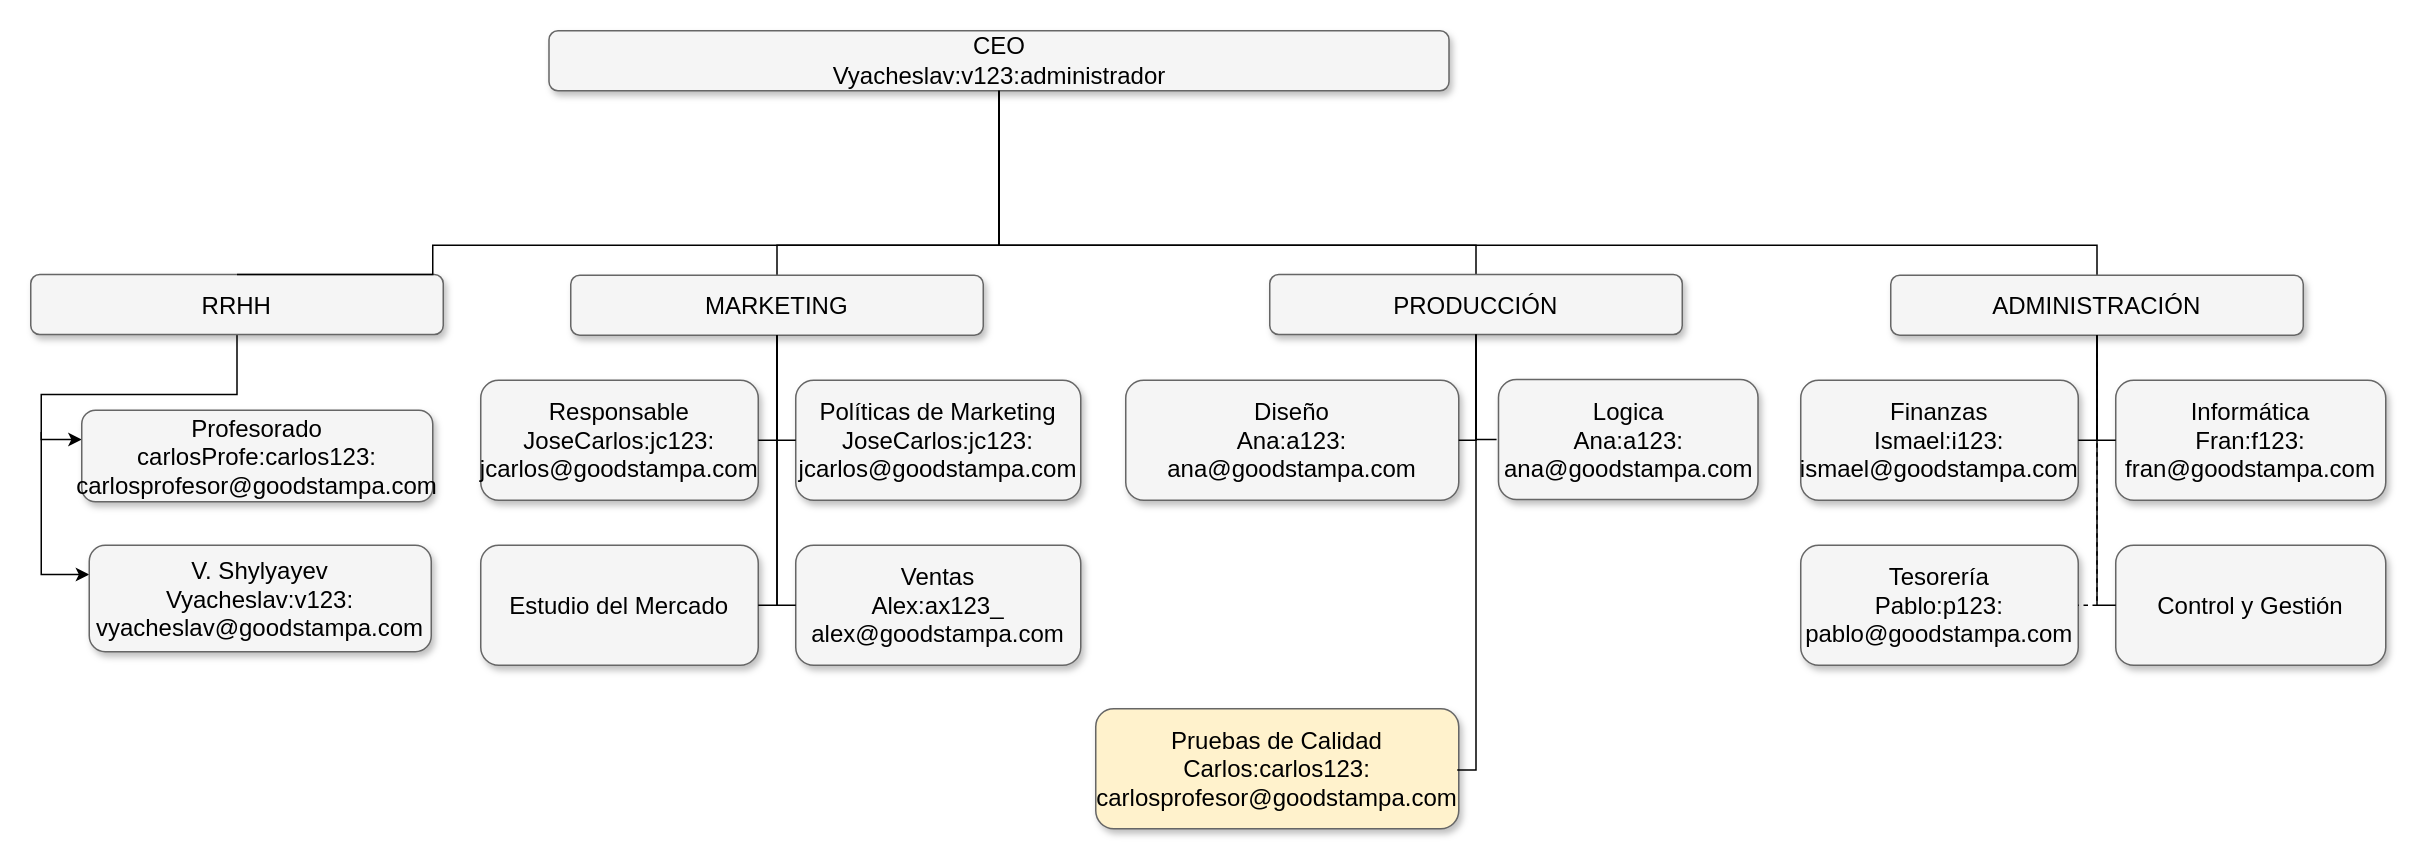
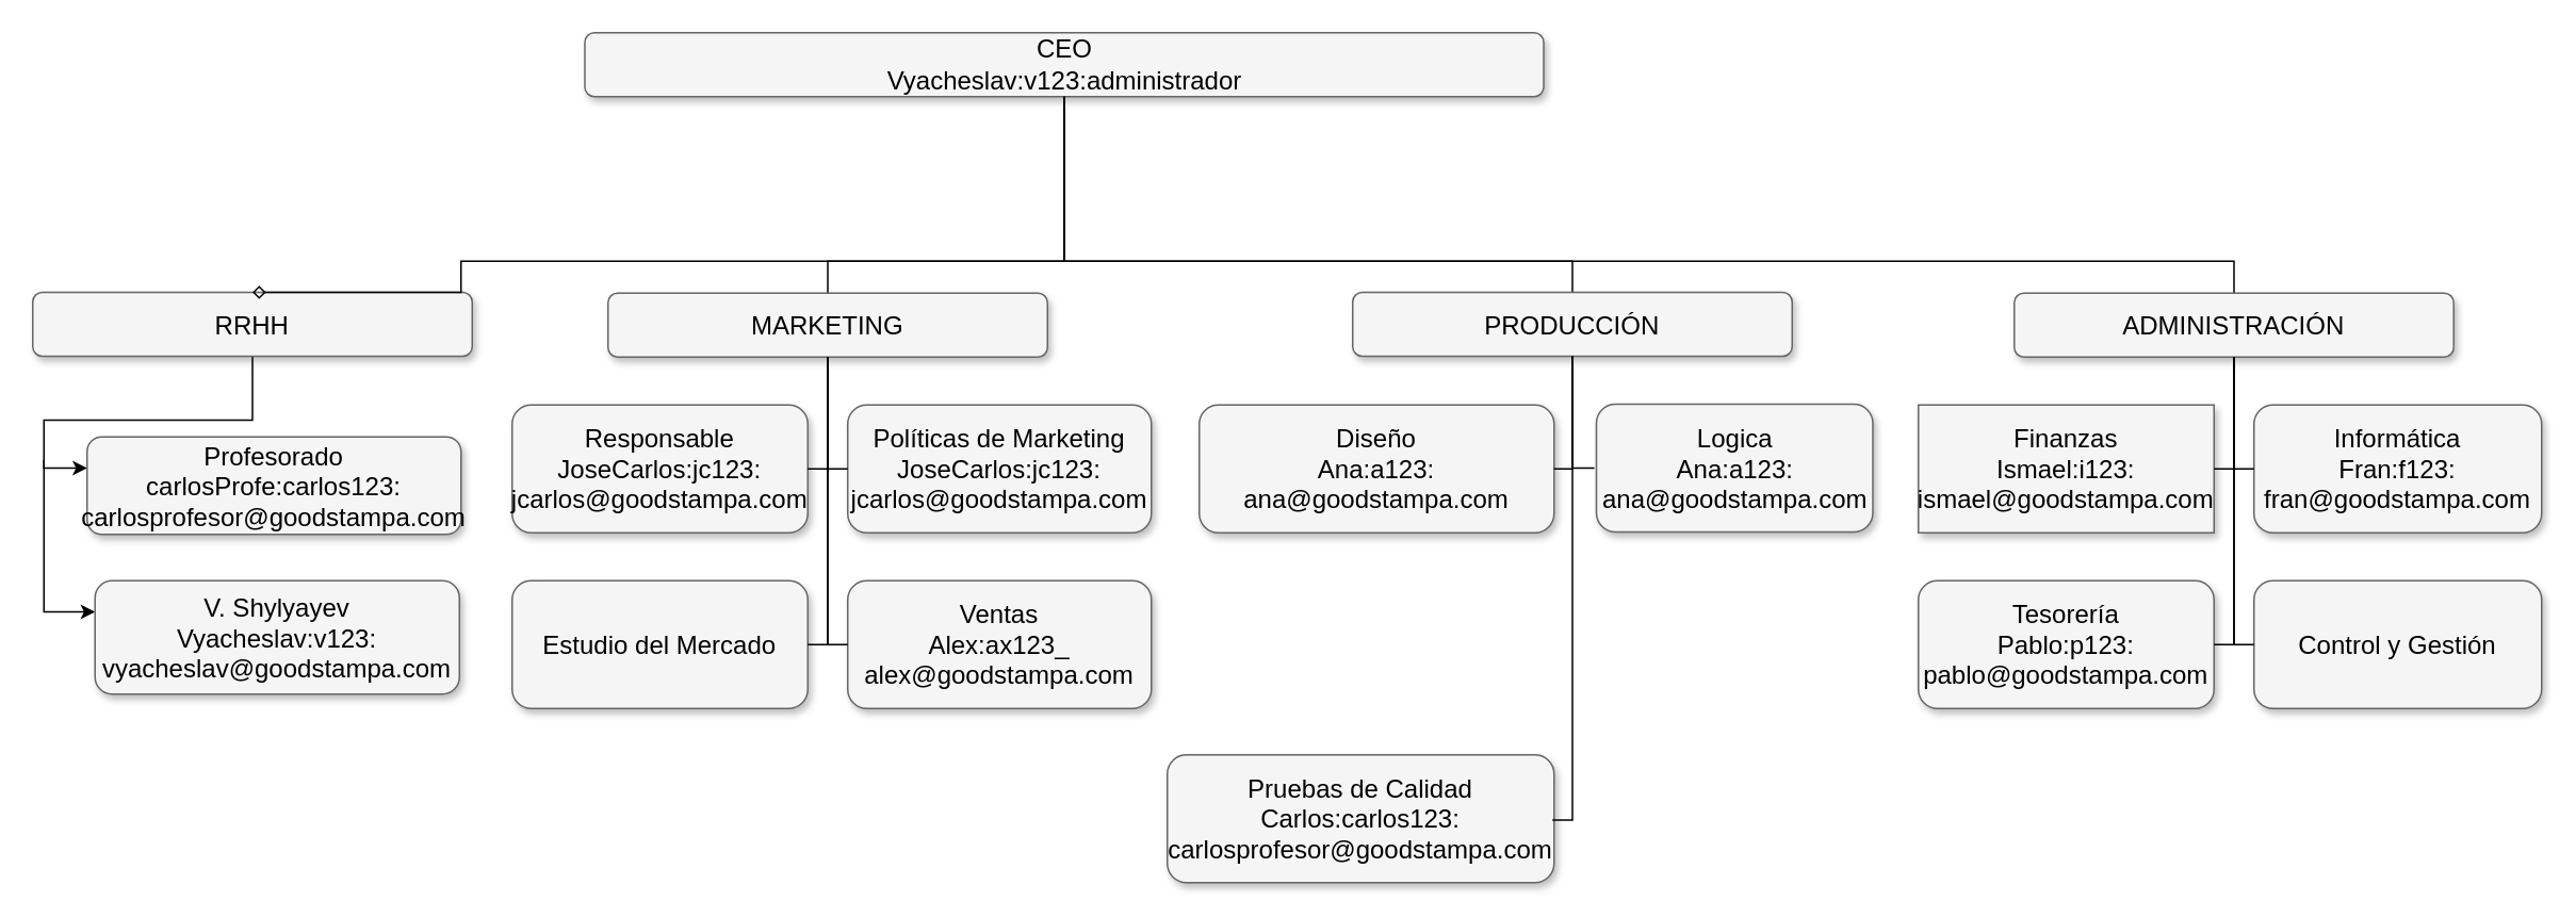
- <mxCell id="24" style="edgeStyle=orthogonalEdgeStyle;html=1;startSize=6;endFill=0;endSize=6;strokeWidth=1;fontSize=16;rounded=0;endArrow=none;exitX=0.5;exitY=1;exitDx=0;exitDy=0;entryX=0.5;entryY=0;entryDx=0;entryDy=0;" parent="1" source="3" target="6" edge="1"><mxGeometry relative="1" as="geometry"><Array as="points"><mxPoint x="665" y="163" /><mxPoint x="288" y="163" /></Array><mxPoint x="665.324" y="149.471" as="sourcePoint" /></mxGeometry></mxCell>
+ <mxCell id="24" style="edgeStyle=orthogonalEdgeStyle;html=1;startSize=6;endFill=0;endSize=6;strokeWidth=1;fontSize=16;rounded=0;endArrow=diamond;exitX=0.5;exitY=1;exitDx=0;exitDy=0;entryX=0.5;entryY=0;entryDx=0;entryDy=0;" parent="1" source="3" target="6" edge="1"><mxGeometry relative="1" as="geometry"><Array as="points"><mxPoint x="665" y="163" /><mxPoint x="288" y="163" /></Array><mxPoint x="665.324" y="149.471" as="sourcePoint" /></mxGeometry></mxCell>
- <mxCell id="17" value="Finanzas&lt;br&gt;Ismael:i123:&lt;br&gt;ismael@goodstampa.com" style="whiteSpace=wrap;html=1;rounded=1;shadow=1;strokeWidth=1;fontSize=16;align=center;fillColor=#f5f5f5;strokeColor=#666666;" parent="1" vertex="1"><mxGeometry x="1200" y="253" width="185" height="80" as="geometry" /></mxCell>
+ <mxCell id="17" value="Finanzas&lt;br&gt;Ismael:i123:&lt;br&gt;ismael@goodstampa.com" style="whiteSpace=wrap;html=1;shadow=1;strokeWidth=1;fontSize=16;align=center;fillColor=#f5f5f5;strokeColor=#666666;rounded=0;" parent="1" vertex="1"><mxGeometry x="1200" y="253" width="185" height="80" as="geometry" /></mxCell>
- <mxCell id="33" style="edgeStyle=orthogonalEdgeStyle;html=1;startSize=6;endFill=0;endSize=6;strokeWidth=1;fontSize=16;rounded=0;endArrow=none;entryX=1;entryY=0.5;dashed=1;" parent="1" source="13" target="21" edge="1"><mxGeometry relative="1" as="geometry"><Array as="points"><mxPoint x="1398" y="403" /></Array></mxGeometry></mxCell>
+ <mxCell id="33" style="edgeStyle=orthogonalEdgeStyle;html=1;startSize=6;endFill=0;endSize=6;strokeWidth=1;fontSize=16;rounded=0;endArrow=none;entryX=1;entryY=0.5;" parent="1" source="13" target="21" edge="1"><mxGeometry relative="1" as="geometry"><Array as="points"><mxPoint x="1398" y="403" /></Array></mxGeometry></mxCell>
- <mxCell id="23" value="Pruebas de Calidad&lt;br&gt;Carlos:carlos123:&lt;br&gt;carlosprofesor@goodstampa.com" style="whiteSpace=wrap;html=1;rounded=1;shadow=1;strokeWidth=1;fontSize=16;align=center;fillColor=#fff2cc;strokeColor=#666666;" parent="1" vertex="1"><mxGeometry x="730" y="472" width="242" height="80" as="geometry" /></mxCell>
+ <mxCell id="23" value="Pruebas de Calidad&lt;br&gt;Carlos:carlos123:&lt;br&gt;carlosprofesor@goodstampa.com" style="whiteSpace=wrap;html=1;rounded=1;shadow=1;strokeWidth=1;fontSize=16;align=center;fillColor=#f5f5f5;strokeColor=#666666;" parent="1" vertex="1"><mxGeometry x="730" y="472" width="242" height="80" as="geometry" /></mxCell>
